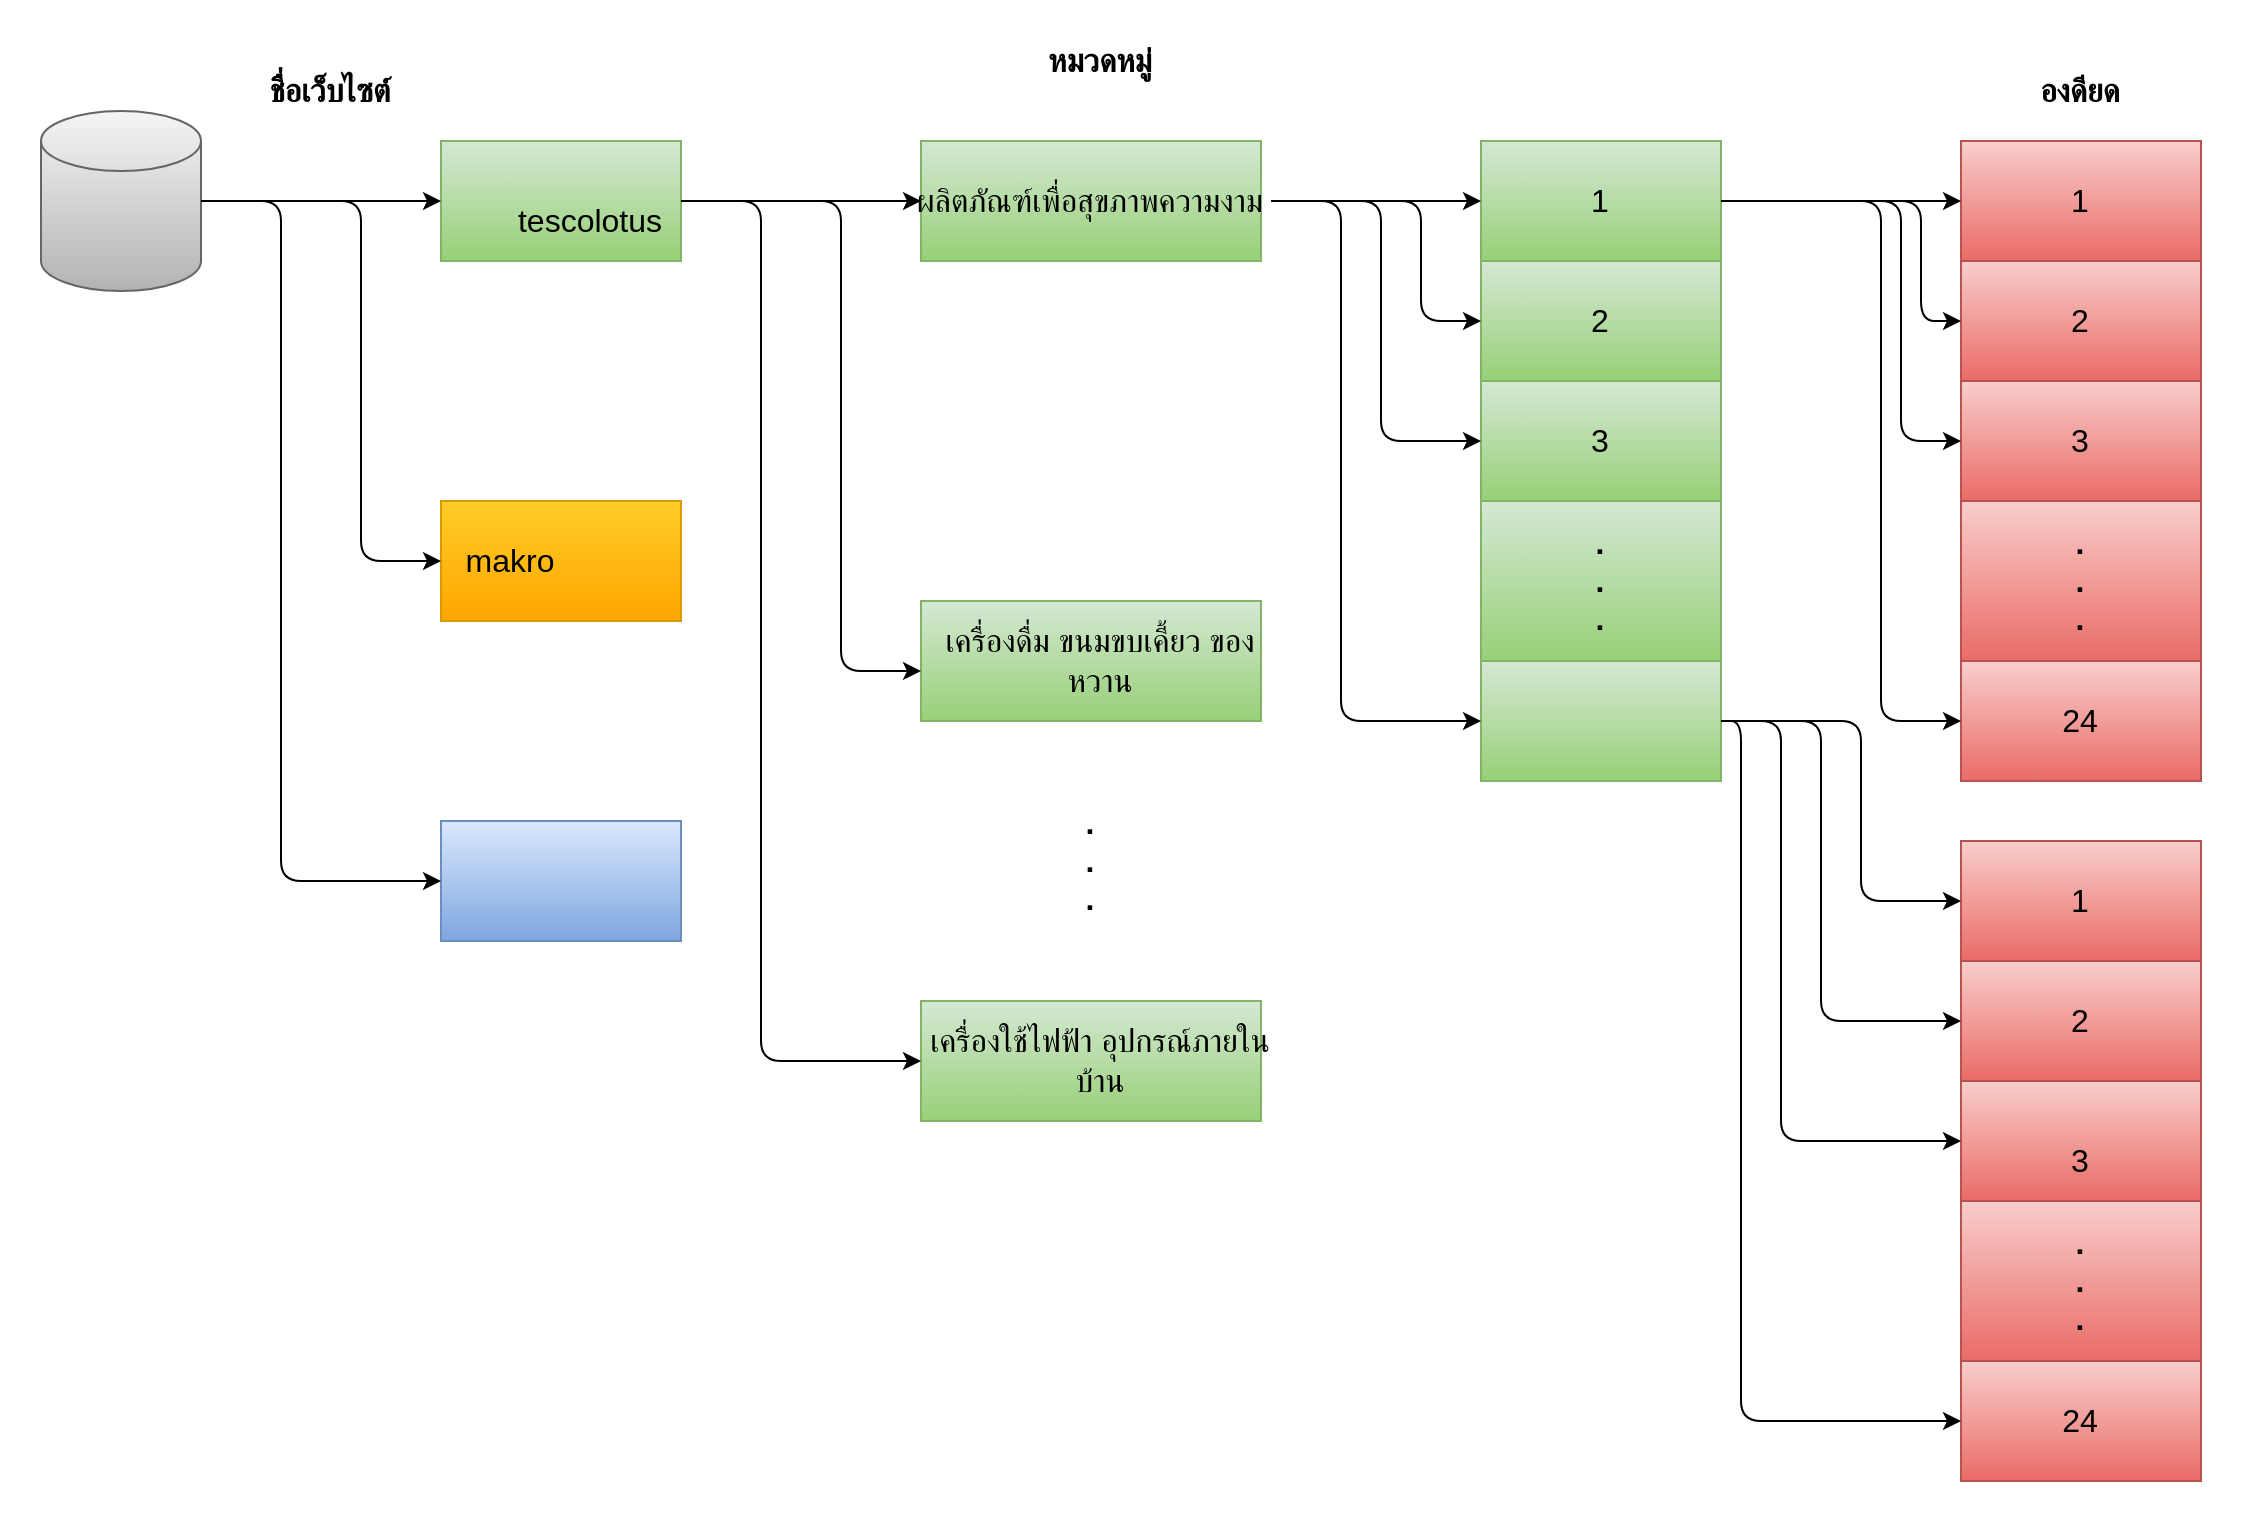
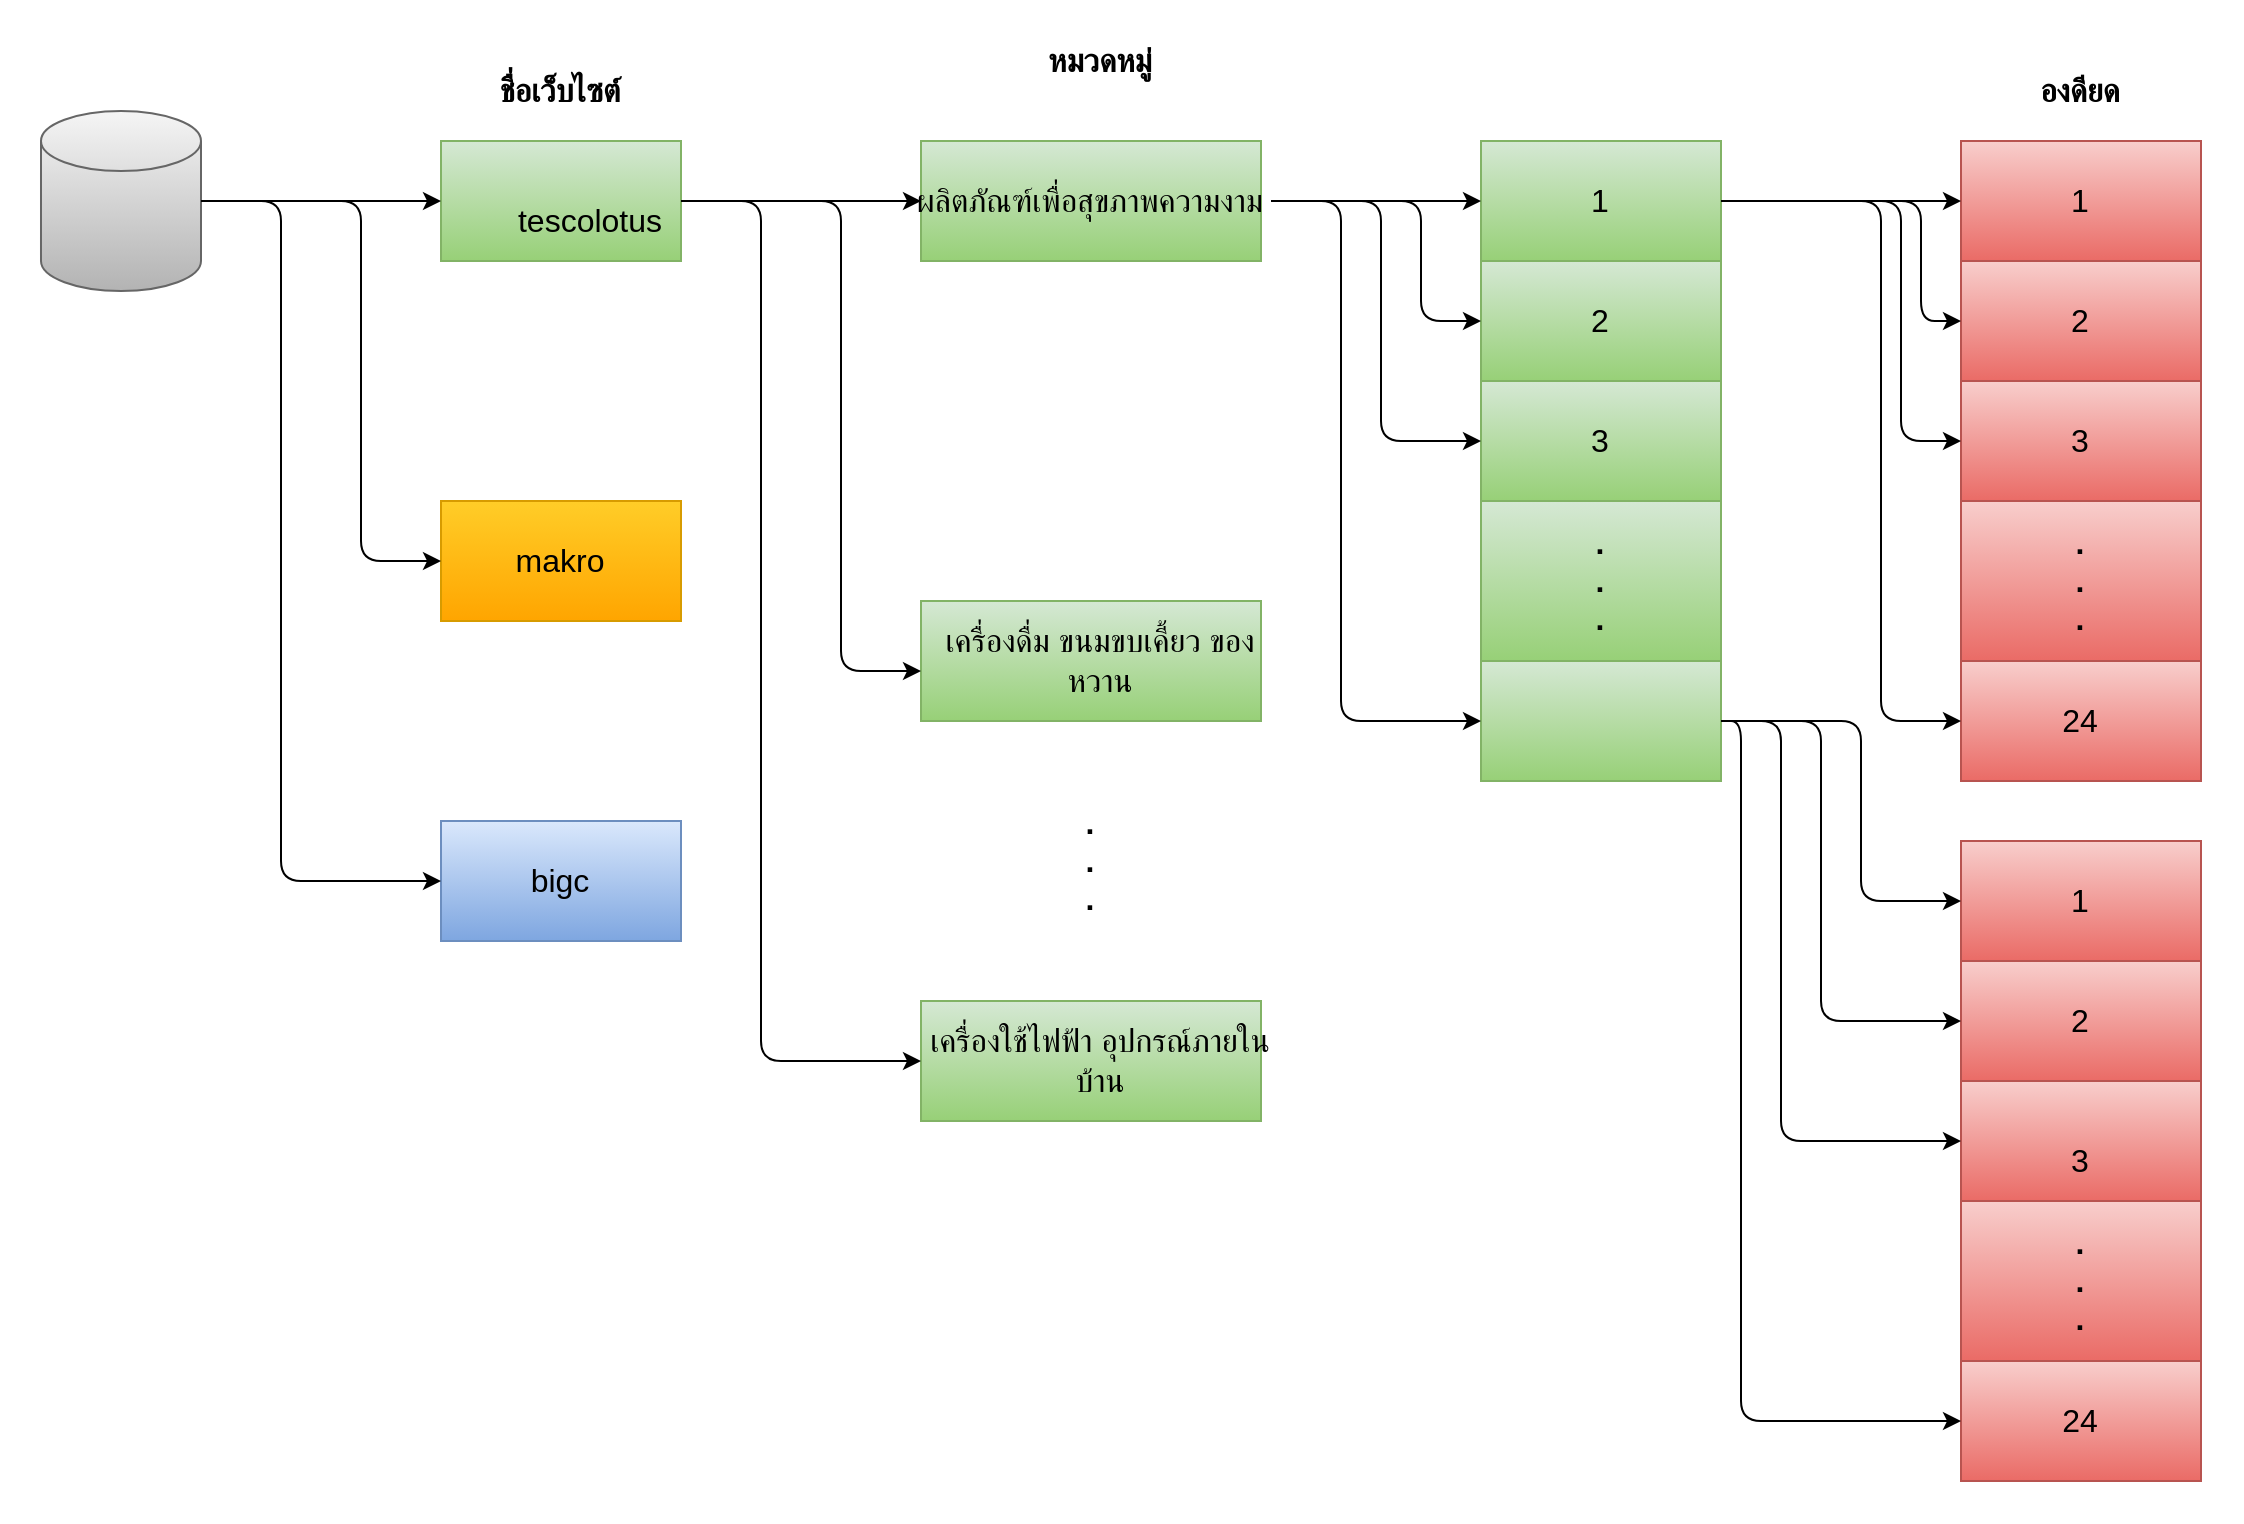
- <mxCell id="56" value="&lt;b&gt;ชื่อเว็บไซต์&lt;/b&gt;" style="text;html=1;strokeColor=none;fillColor=none;align=center;verticalAlign=middle;whiteSpace=wrap;rounded=0;fontSize=16;" parent="1" vertex="1"><mxGeometry x="125" y="35" width="80" height="20" as="geometry" /></mxCell>
+ <mxCell id="56" value="&lt;b&gt;ชื่อเว็บไซต์&lt;/b&gt;" style="text;html=1;strokeColor=none;fillColor=none;align=center;verticalAlign=middle;whiteSpace=wrap;rounded=0;fontSize=16;" parent="1" vertex="1"><mxGeometry x="240" y="35" width="80" height="20" as="geometry" /></mxCell>
- <mxCell id="60" value="makro" style="text;html=1;strokeColor=none;fillColor=none;align=center;verticalAlign=middle;whiteSpace=wrap;rounded=0;fontSize=16;" parent="1" vertex="1"><mxGeometry x="225" y="270" width="60" height="20" as="geometry" /></mxCell>
+ <mxCell id="60" value="makro" style="text;html=1;strokeColor=none;fillColor=none;align=center;verticalAlign=middle;whiteSpace=wrap;rounded=0;fontSize=16;" parent="1" vertex="1"><mxGeometry x="250" y="270" width="60" height="20" as="geometry" /></mxCell>
+ <mxCell id="62" value="bigc" style="text;html=1;strokeColor=none;fillColor=none;align=center;verticalAlign=middle;whiteSpace=wrap;rounded=0;fontSize=16;" parent="1" vertex="1"><mxGeometry x="250" y="430" width="60" height="20" as="geometry" /></mxCell>
